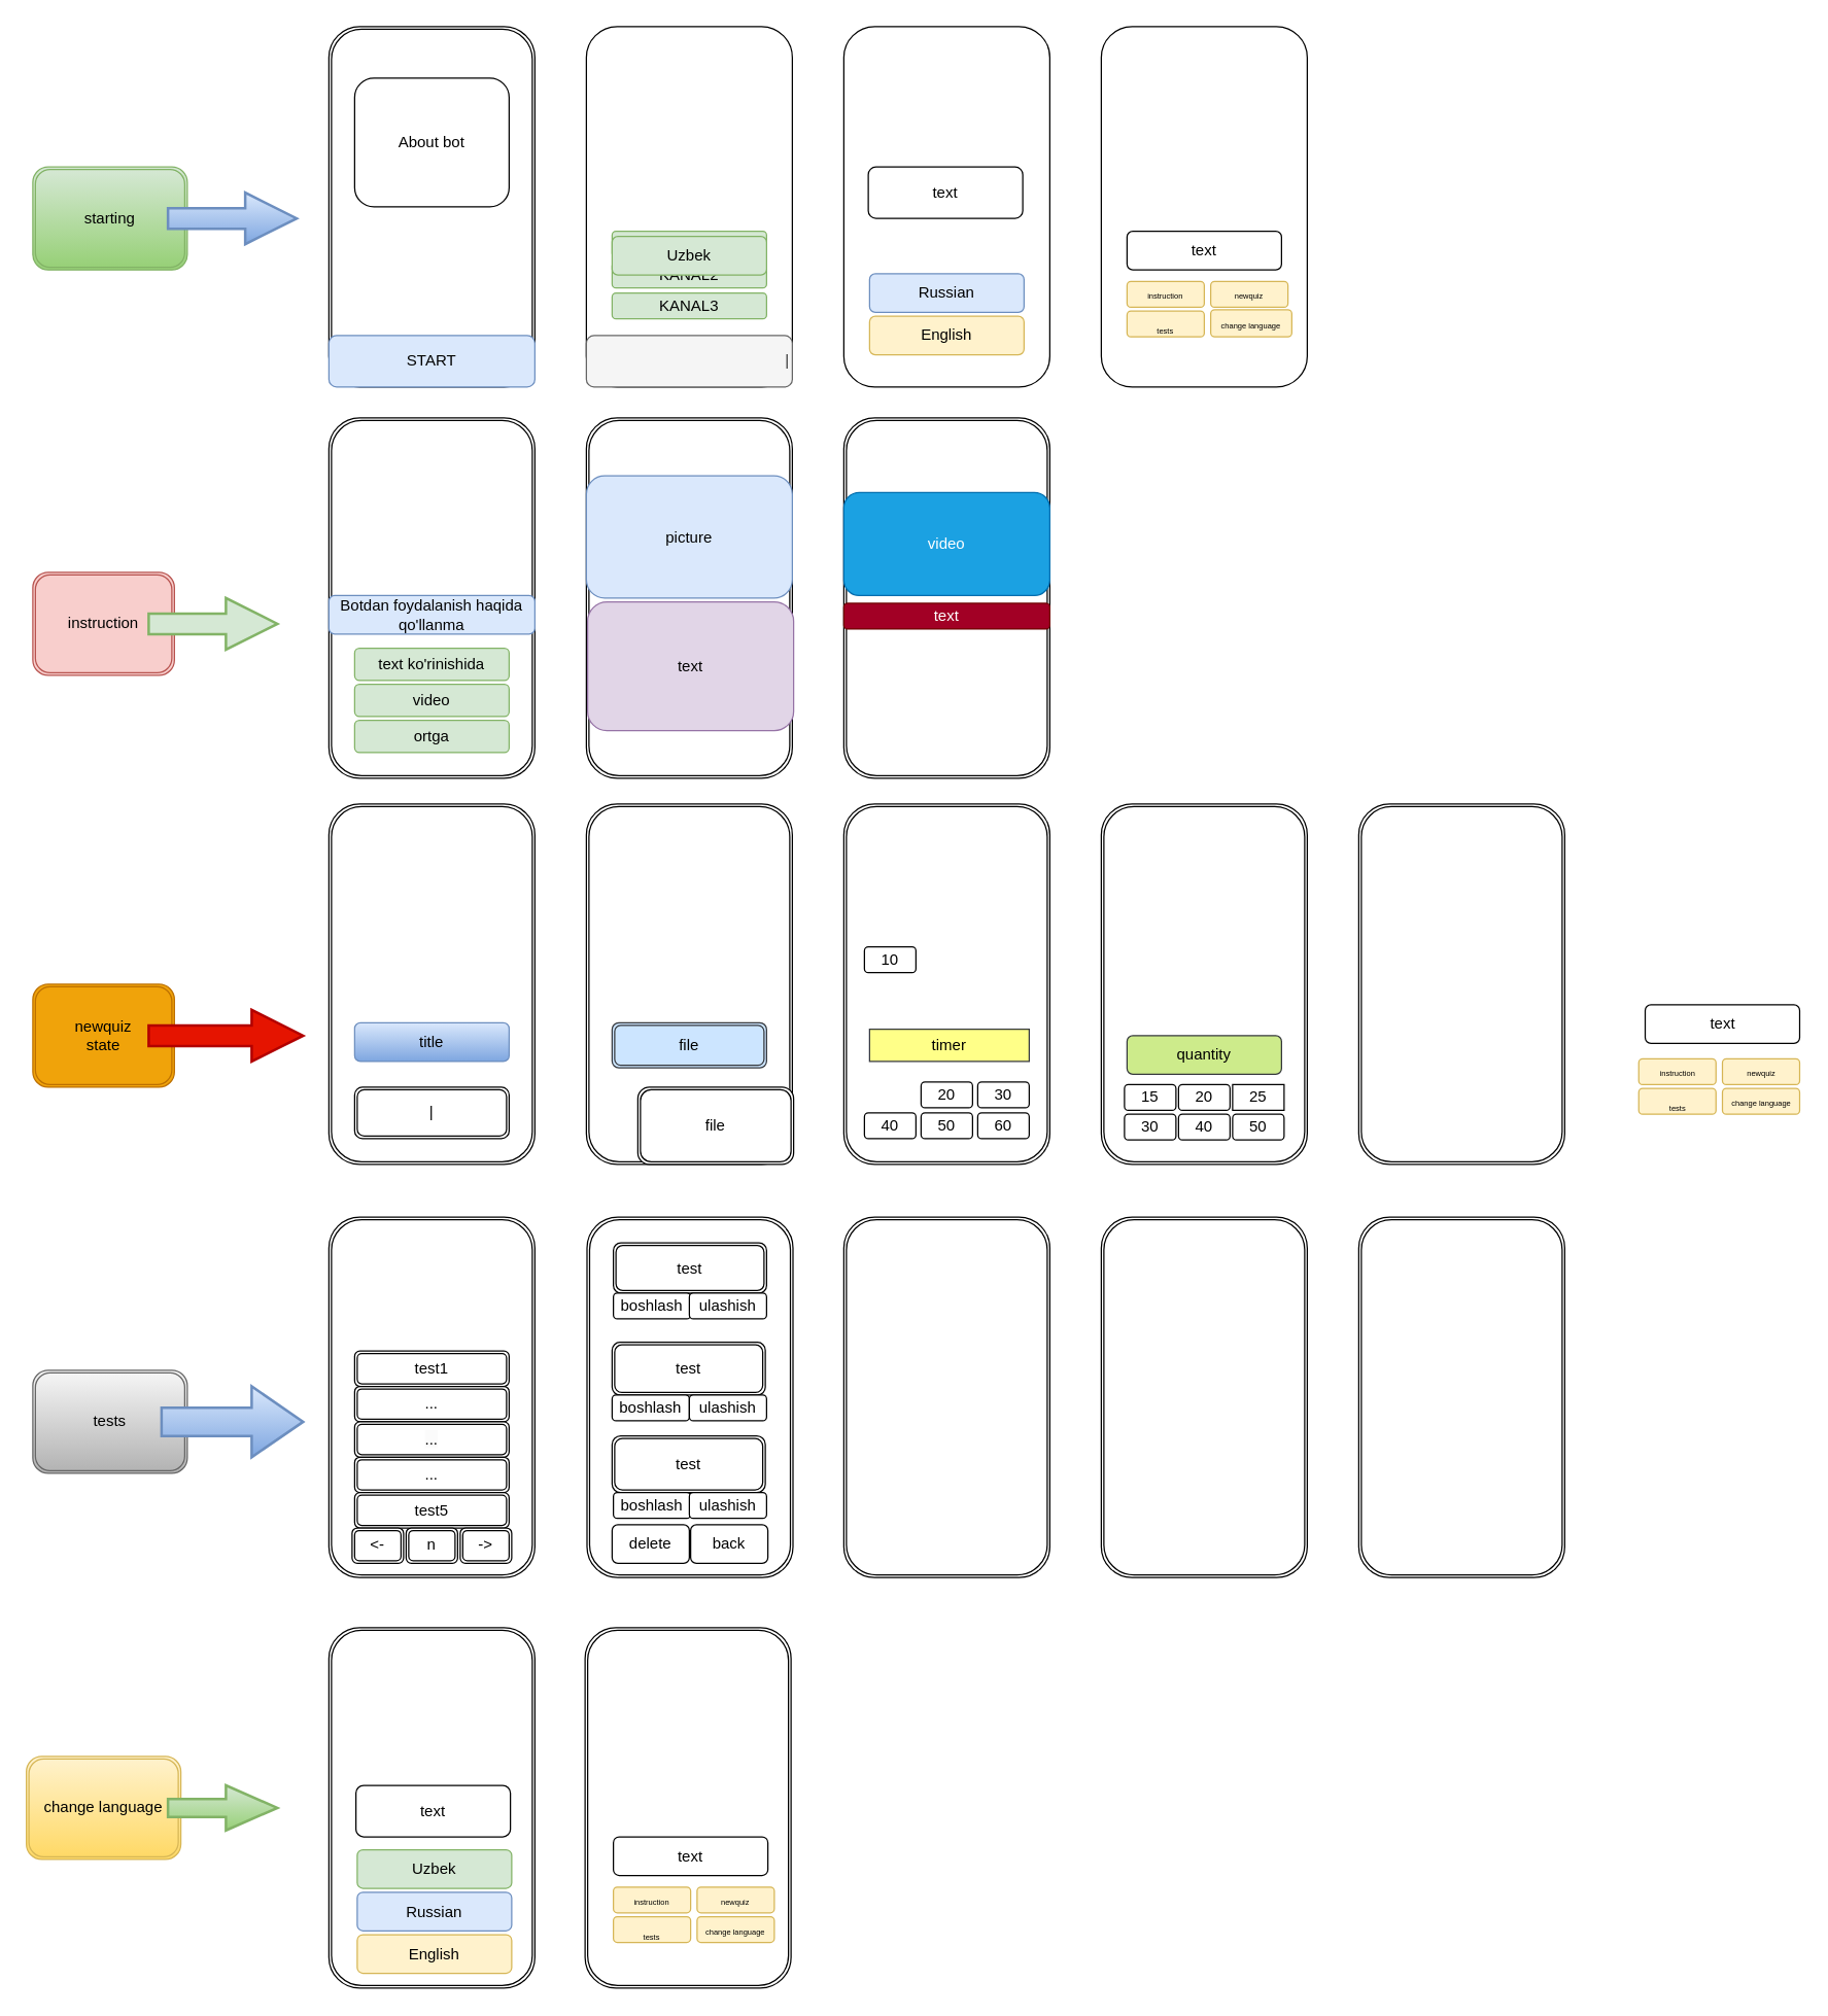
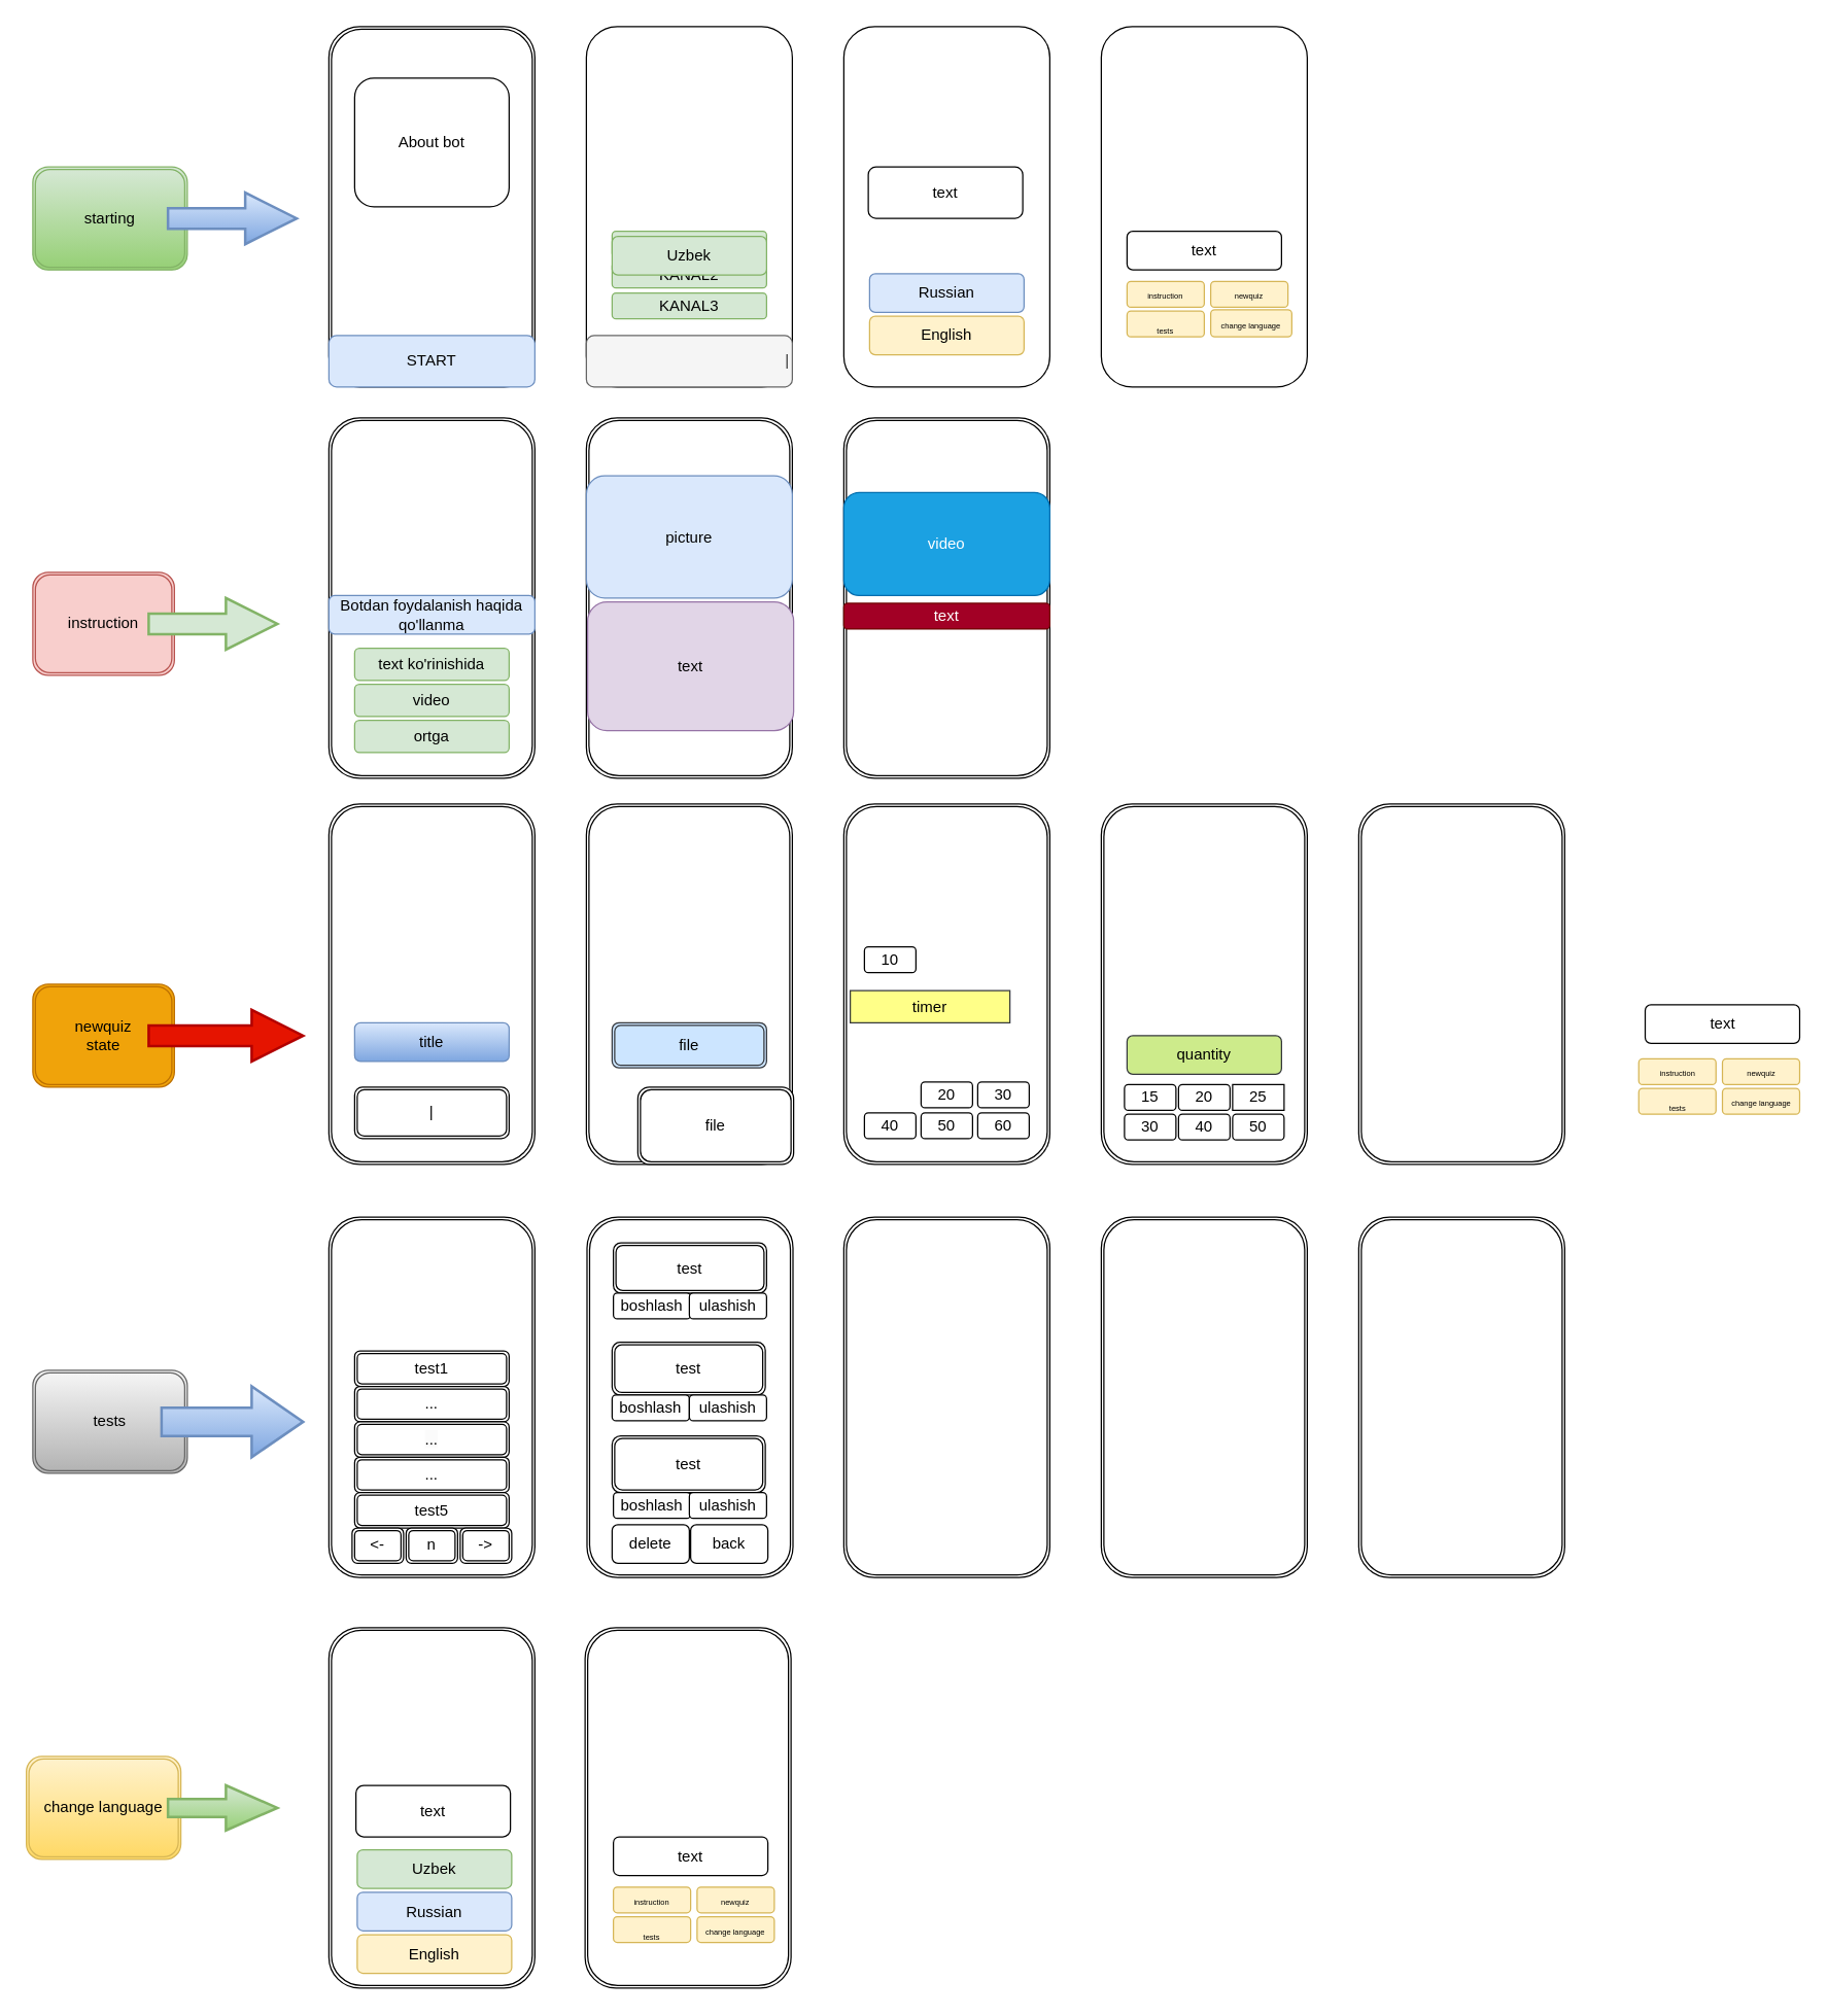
- <mxCell id="48" value="timer" style="rounded=0;whiteSpace=wrap;html=1;fillColor=#ffff88;strokeColor=#36393d;" vertex="1" parent="1"><mxGeometry x="675" y="799" width="124" height="25" as="geometry" /></mxCell>
+ <mxCell id="48" value="timer" style="rounded=0;whiteSpace=wrap;html=1;fillColor=#ffff88;strokeColor=#36393d;" vertex="1" parent="1"><mxGeometry x="660" y="769" width="124" height="25" as="geometry" /></mxCell>
